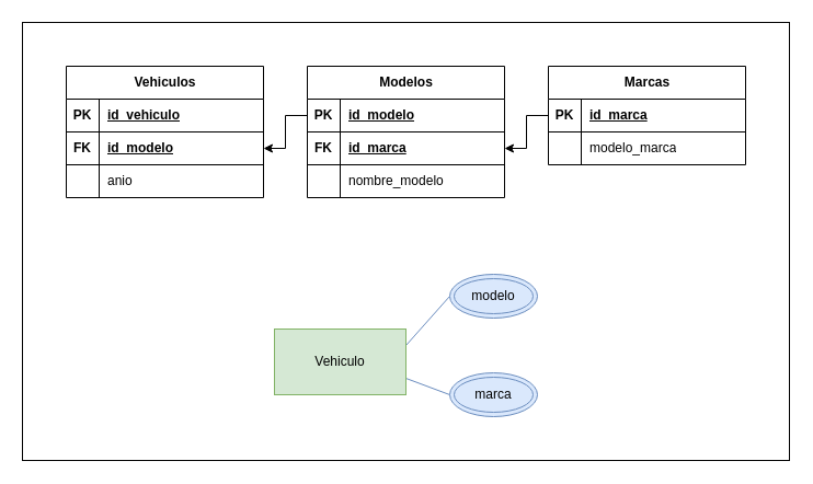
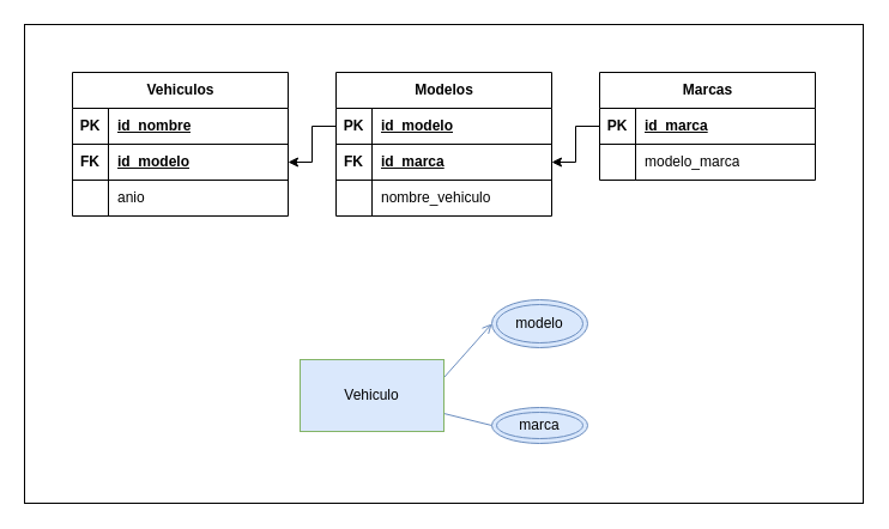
- <mxCell id="12" value="id_vehiculo" style="shape=partialRectangle;connectable=0;fillColor=none;top=0;left=0;bottom=0;right=0;align=left;spacingLeft=6;fontStyle=5;overflow=hidden;whiteSpace=wrap;html=1;" vertex="1" parent="10"><mxGeometry x="30" width="150" height="30" as="geometry"><mxRectangle width="150" height="30" as="alternateBounds" /></mxGeometry></mxCell>
+ <mxCell id="12" value="id_nombre" style="shape=partialRectangle;connectable=0;fillColor=none;top=0;left=0;bottom=0;right=0;align=left;spacingLeft=6;fontStyle=5;overflow=hidden;whiteSpace=wrap;html=1;" vertex="1" parent="10"><mxGeometry x="30" width="150" height="30" as="geometry"><mxRectangle width="150" height="30" as="alternateBounds" /></mxGeometry></mxCell>
- <mxCell id="28" value="nombre_modelo" style="shape=partialRectangle;connectable=0;fillColor=none;top=0;left=0;bottom=0;right=0;align=left;spacingLeft=6;overflow=hidden;whiteSpace=wrap;html=1;" vertex="1" parent="26"><mxGeometry x="30" width="150" height="30" as="geometry"><mxRectangle width="150" height="30" as="alternateBounds" /></mxGeometry></mxCell>
+ <mxCell id="28" value="nombre_vehiculo" style="shape=partialRectangle;connectable=0;fillColor=none;top=0;left=0;bottom=0;right=0;align=left;spacingLeft=6;overflow=hidden;whiteSpace=wrap;html=1;" vertex="1" parent="26"><mxGeometry x="30" width="150" height="30" as="geometry"><mxRectangle width="150" height="30" as="alternateBounds" /></mxGeometry></mxCell>
- <mxCell id="4" style="rounded=0;orthogonalLoop=1;jettySize=auto;html=1;exitX=1;exitY=0.25;exitDx=0;exitDy=0;entryX=0;entryY=0.5;entryDx=0;entryDy=0;fillColor=#dae8fc;strokeColor=#6c8ebf;endArrow=none;startFill=0;" edge="1" parent="2" source="6" target="8"><mxGeometry relative="1" as="geometry" /></mxCell>
+ <mxCell id="4" style="rounded=0;orthogonalLoop=1;jettySize=auto;html=1;exitX=1;exitY=0.25;exitDx=0;exitDy=0;entryX=0;entryY=0.5;entryDx=0;entryDy=0;fillColor=#dae8fc;strokeColor=#6c8ebf;endArrow=open;startFill=0;" edge="1" parent="2" source="6" target="8"><mxGeometry relative="1" as="geometry" /></mxCell>
- <mxCell id="6" value="Vehiculo" style="rounded=0;whiteSpace=wrap;html=1;fillColor=#d5e8d4;strokeColor=#82b366;" vertex="1" parent="2"><mxGeometry x="230" y="280" width="120" height="60" as="geometry" /></mxCell>
+ <mxCell id="6" value="Vehiculo" style="rounded=0;whiteSpace=wrap;html=1;fillColor=#dae8fc;strokeColor=#82b366;" vertex="1" parent="2"><mxGeometry x="230" y="280" width="120" height="60" as="geometry" /></mxCell>
- <mxCell id="7" value="marca" style="ellipse;shape=doubleEllipse;whiteSpace=wrap;html=1;fillColor=#dae8fc;strokeColor=#6c8ebf;" vertex="1" parent="2"><mxGeometry x="390" y="320" width="80" height="40" as="geometry" /></mxCell>
+ <mxCell id="7" value="marca" style="ellipse;shape=doubleEllipse;whiteSpace=wrap;html=1;fillColor=#dae8fc;strokeColor=#6c8ebf;" vertex="1" parent="2"><mxGeometry x="390" y="320" width="80" height="30" as="geometry" /></mxCell>
